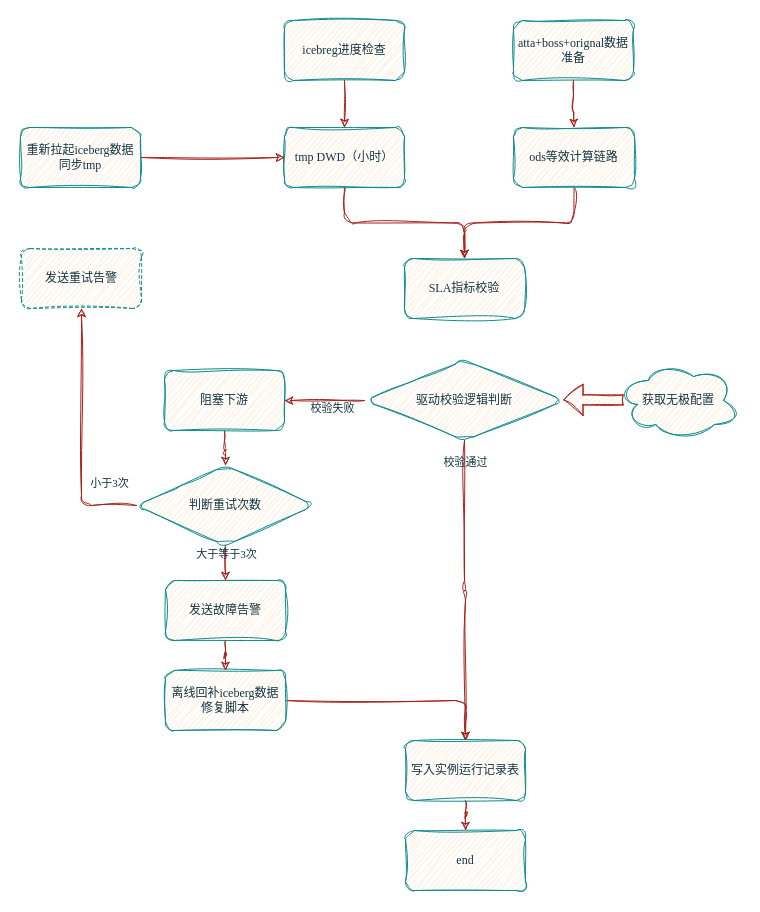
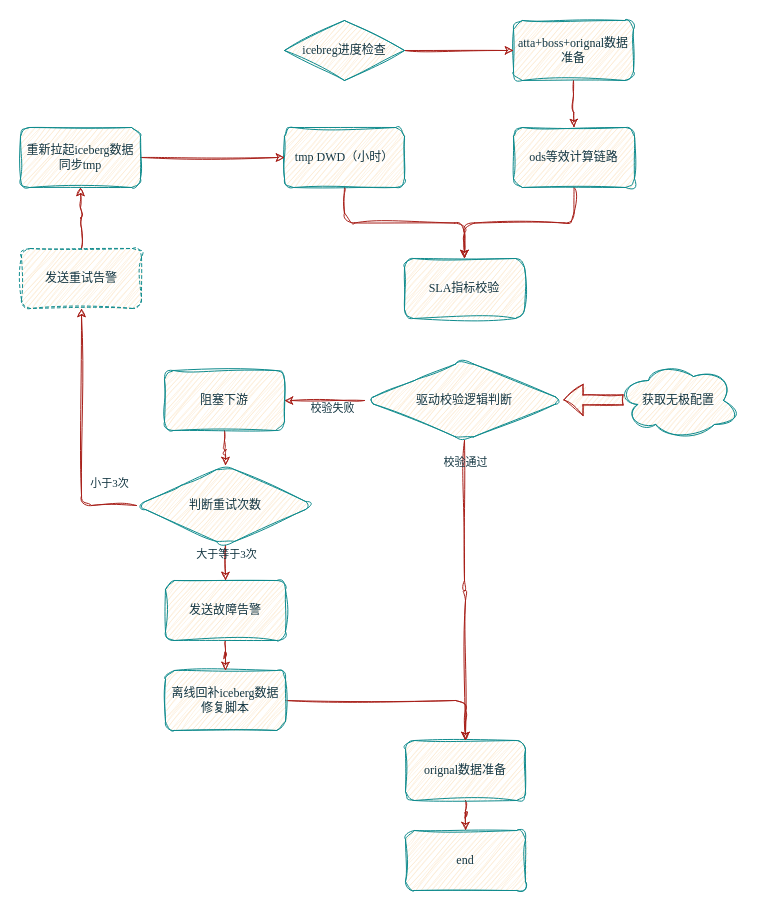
- <mxCell id="23" value="icebreg进度检查" style="rounded=1;whiteSpace=wrap;html=1;fontFamily=Comic Sans MS;labelBackgroundColor=none;labelBorderColor=none;sketch=1;curveFitting=1;jiggle=2;fillColor=#FAE5C7;strokeColor=#0F8B8D;fontColor=#143642;" parent="1" vertex="1"><mxGeometry x="284" y="20" width="120" height="60" as="geometry" /></mxCell>
+ <mxCell id="23" value="icebreg进度检查" style="rhombus;whiteSpace=wrap;html=1;fontFamily=Comic Sans MS;labelBackgroundColor=none;labelBorderColor=none;sketch=1;curveFitting=1;jiggle=2;fillColor=#FAE5C7;strokeColor=#0F8B8D;fontColor=#143642;" parent="1" vertex="1"><mxGeometry x="284" y="20" width="120" height="60" as="geometry" /></mxCell>
- <mxCell id="22" value="" style="edgeStyle=orthogonalEdgeStyle;rounded=1;orthogonalLoop=1;jettySize=auto;html=1;fontFamily=Comic Sans MS;fontColor=default;labelBackgroundColor=none;labelBorderColor=none;sketch=1;curveFitting=1;jiggle=2;strokeColor=#A8201A;" parent="1" source="23" target="3" edge="1"><mxGeometry relative="1" as="geometry" /></mxCell>
+ <mxCell id="22" value="" style="edgeStyle=orthogonalEdgeStyle;rounded=1;orthogonalLoop=1;jettySize=auto;html=1;fontFamily=Comic Sans MS;fontColor=default;labelBackgroundColor=none;labelBorderColor=none;sketch=1;curveFitting=1;jiggle=2;strokeColor=#A8201A;" parent="1" source="23" target="19" edge="1"><mxGeometry relative="1" as="geometry" /></mxCell>
+ <mxCell id="24" value="" style="edgeStyle=orthogonalEdgeStyle;rounded=1;orthogonalLoop=1;jettySize=auto;html=1;fontFamily=Comic Sans MS;fontColor=default;labelBackgroundColor=none;labelBorderColor=none;sketch=1;curveFitting=1;jiggle=2;strokeColor=#A8201A;" parent="1" source="25" target="17" edge="1"><mxGeometry relative="1" as="geometry" /></mxCell>
- <mxCell id="10" value="写入实例运行记录表" style="rounded=1;whiteSpace=wrap;html=1;fontFamily=Comic Sans MS;labelBackgroundColor=none;labelBorderColor=none;sketch=1;curveFitting=1;jiggle=2;fillColor=#FAE5C7;strokeColor=#0F8B8D;fontColor=#143642;" parent="1" vertex="1"><mxGeometry x="405" y="740" width="120" height="60" as="geometry" /></mxCell>
+ <mxCell id="10" value="orignal数据准备" style="rounded=1;whiteSpace=wrap;html=1;fontFamily=Comic Sans MS;labelBackgroundColor=none;labelBorderColor=none;sketch=1;curveFitting=1;jiggle=2;fillColor=#FAE5C7;strokeColor=#0F8B8D;fontColor=#143642;" parent="1" vertex="1"><mxGeometry x="405" y="740" width="120" height="60" as="geometry" /></mxCell>
